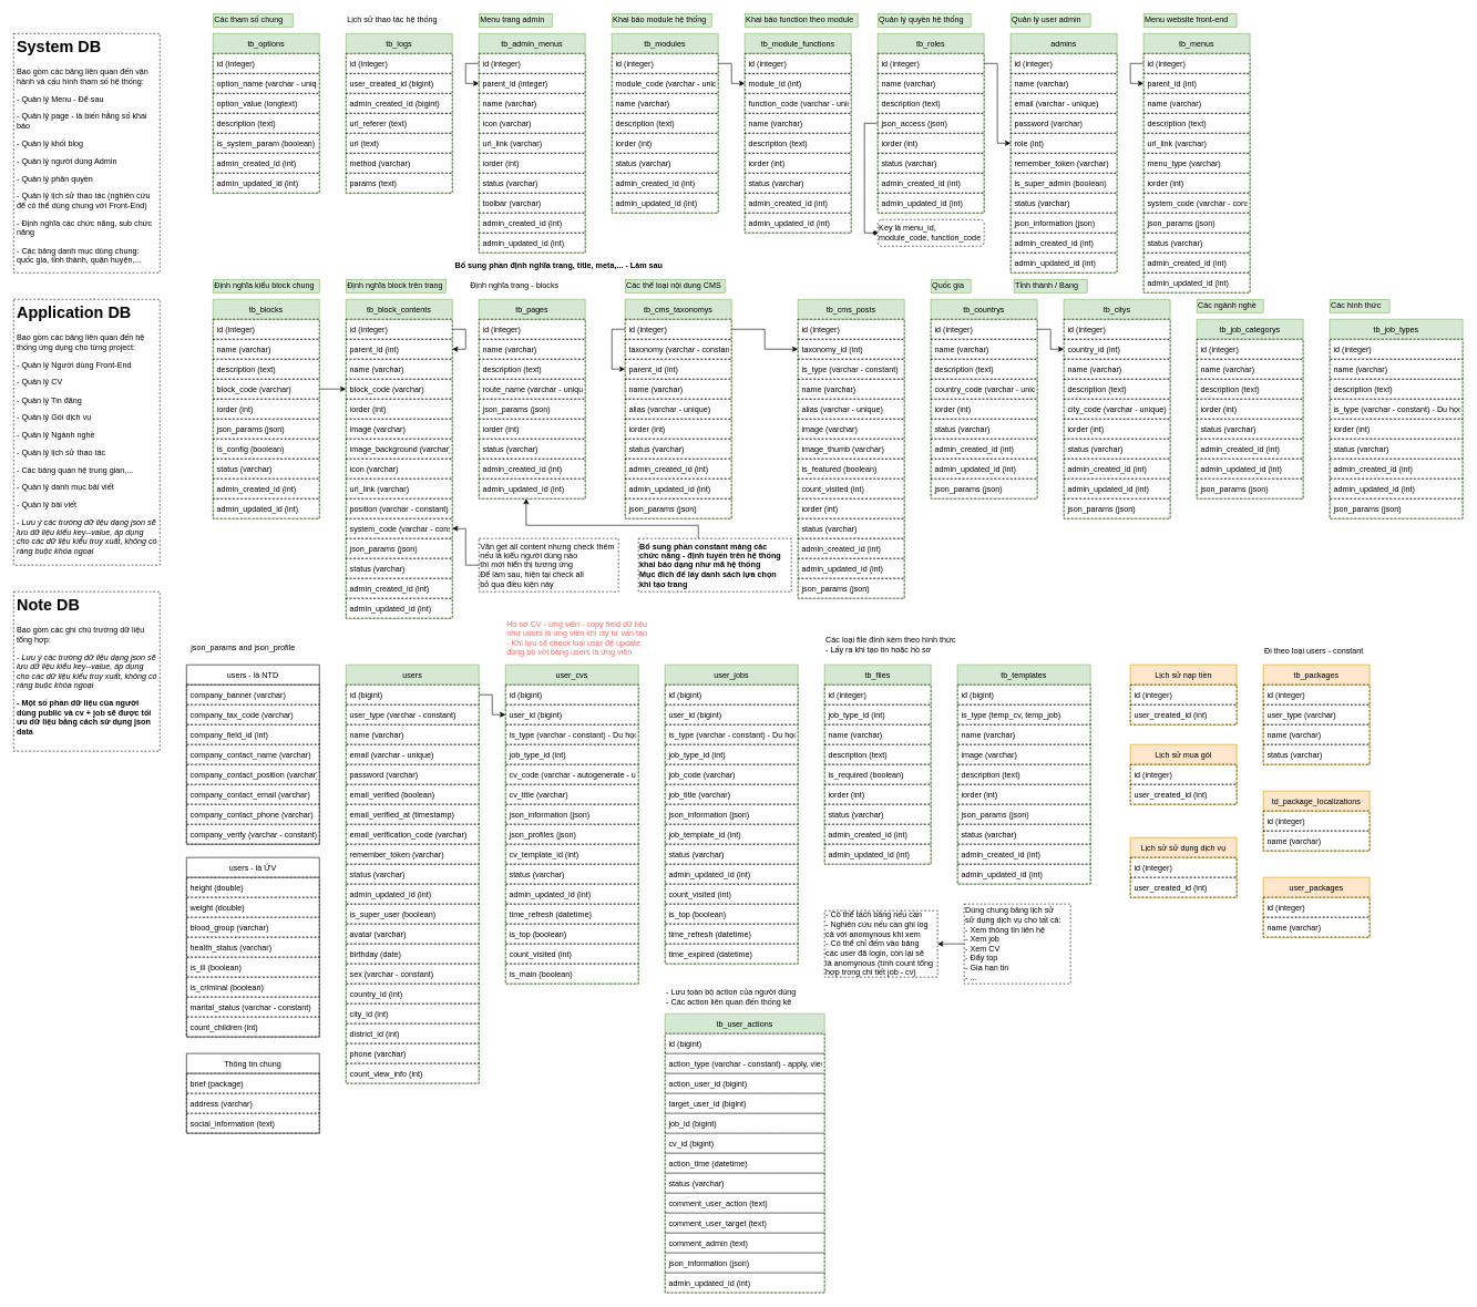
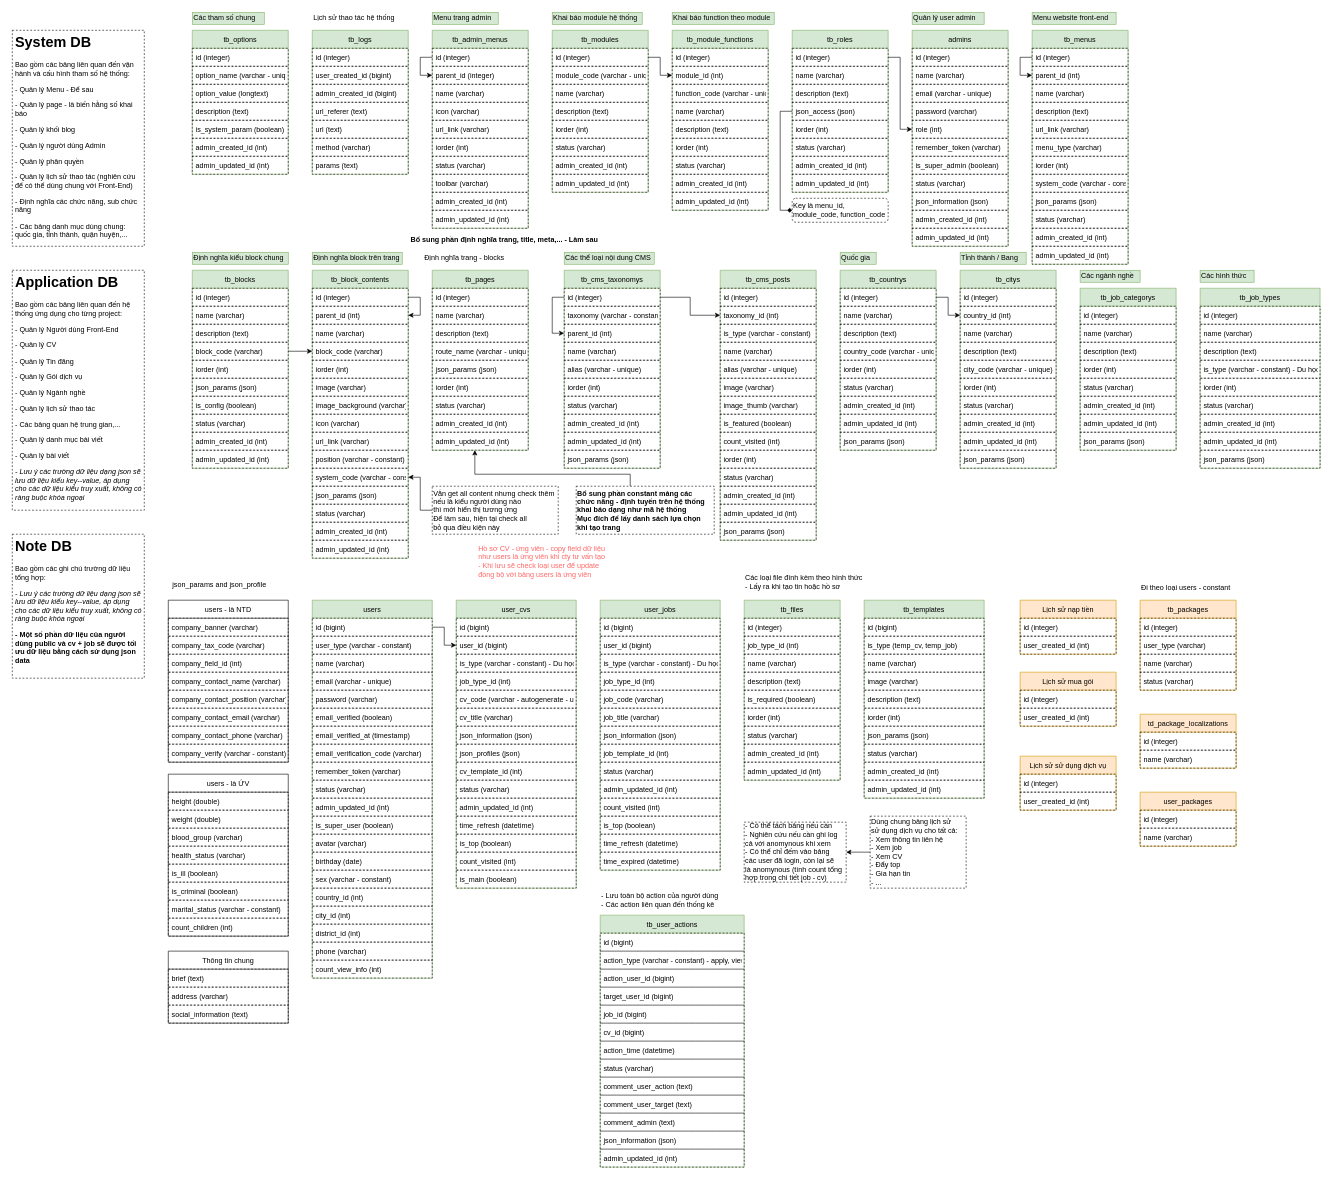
- <mxCell id="79" value="Quản lý quyền hệ thống" style="text;html=1;align=left;verticalAlign=middle;resizable=0;points=[];autosize=1;strokeColor=#82b366;fillColor=#d5e8d4;" vertex="1" parent="1"><mxGeometry x="1320" y="20" width="140" height="20" as="geometry" /></mxCell>
- <mxCell id="229" value="Tỉnh thành / Bang" style="text;html=1;align=left;verticalAlign=middle;resizable=0;points=[];autosize=1;strokeColor=#82b366;fillColor=#d5e8d4;" vertex="1" parent="1"><mxGeometry x="1525" y="420" width="110" height="20" as="geometry" /></mxCell>
+ <mxCell id="229" value="Tỉnh thành / Bang" style="text;html=1;align=left;verticalAlign=middle;resizable=0;points=[];autosize=1;strokeColor=#82b366;fillColor=#d5e8d4;" vertex="1" parent="1"><mxGeometry x="1600" y="420" width="110" height="20" as="geometry" /></mxCell>
- <mxCell id="282" value="&lt;div&gt;&lt;font color=&quot;#FF6666&quot;&gt;Hồ sơ CV - ứng viên - copy field dữ liệu &lt;br&gt;&lt;/font&gt;&lt;/div&gt;&lt;div&gt;&lt;font color=&quot;#FF6666&quot;&gt;như users là ứng viên khi cty tư vấn tạo&lt;/font&gt;&lt;/div&gt;&lt;div&gt;&lt;font color=&quot;#FF6666&quot;&gt;- Khi lưu sẽ check loại user để update&lt;/font&gt;&lt;/div&gt;&lt;div&gt;&lt;font color=&quot;#FF6666&quot;&gt;đồng bộ với bảng users là ứng viên&lt;br&gt;&lt;/font&gt;&lt;/div&gt;" style="text;html=1;align=left;verticalAlign=middle;resizable=0;points=[];autosize=1;strokeColor=none;fillColor=none;" vertex="1" parent="1"><mxGeometry x="760" y="930" width="220" height="60" as="geometry" /></mxCell>
+ <mxCell id="282" value="&lt;div&gt;&lt;font color=&quot;#FF6666&quot;&gt;Hồ sơ CV - ứng viên - copy field dữ liệu &lt;br&gt;&lt;/font&gt;&lt;/div&gt;&lt;div&gt;&lt;font color=&quot;#FF6666&quot;&gt;như users là ứng viên khi cty tư vấn tạo&lt;/font&gt;&lt;/div&gt;&lt;div&gt;&lt;font color=&quot;#FF6666&quot;&gt;- Khi lưu sẽ check loại user để update&lt;/font&gt;&lt;/div&gt;&lt;div&gt;&lt;font color=&quot;#FF6666&quot;&gt;đồng bộ với bảng users là ứng viên&lt;br&gt;&lt;/font&gt;&lt;/div&gt;" style="text;html=1;align=left;verticalAlign=middle;resizable=0;points=[];autosize=1;strokeColor=none;fillColor=none;" vertex="1" parent="1"><mxGeometry x="795" y="905" width="220" height="60" as="geometry" /></mxCell>
- <mxCell id="329" value="brief (package)" style="text;strokeColor=default;fillColor=none;align=left;verticalAlign=middle;spacingLeft=4;spacingRight=4;overflow=hidden;points=[[0,0.5],[1,0.5]];portConstraint=eastwest;rotatable=0;dashed=1;" vertex="1" parent="328"><mxGeometry y="30" width="200" height="30" as="geometry" /></mxCell>
+ <mxCell id="329" value="brief (text)" style="text;strokeColor=default;fillColor=none;align=left;verticalAlign=middle;spacingLeft=4;spacingRight=4;overflow=hidden;points=[[0,0.5],[1,0.5]];portConstraint=eastwest;rotatable=0;dashed=1;" vertex="1" parent="328"><mxGeometry y="30" width="200" height="30" as="geometry" /></mxCell>
